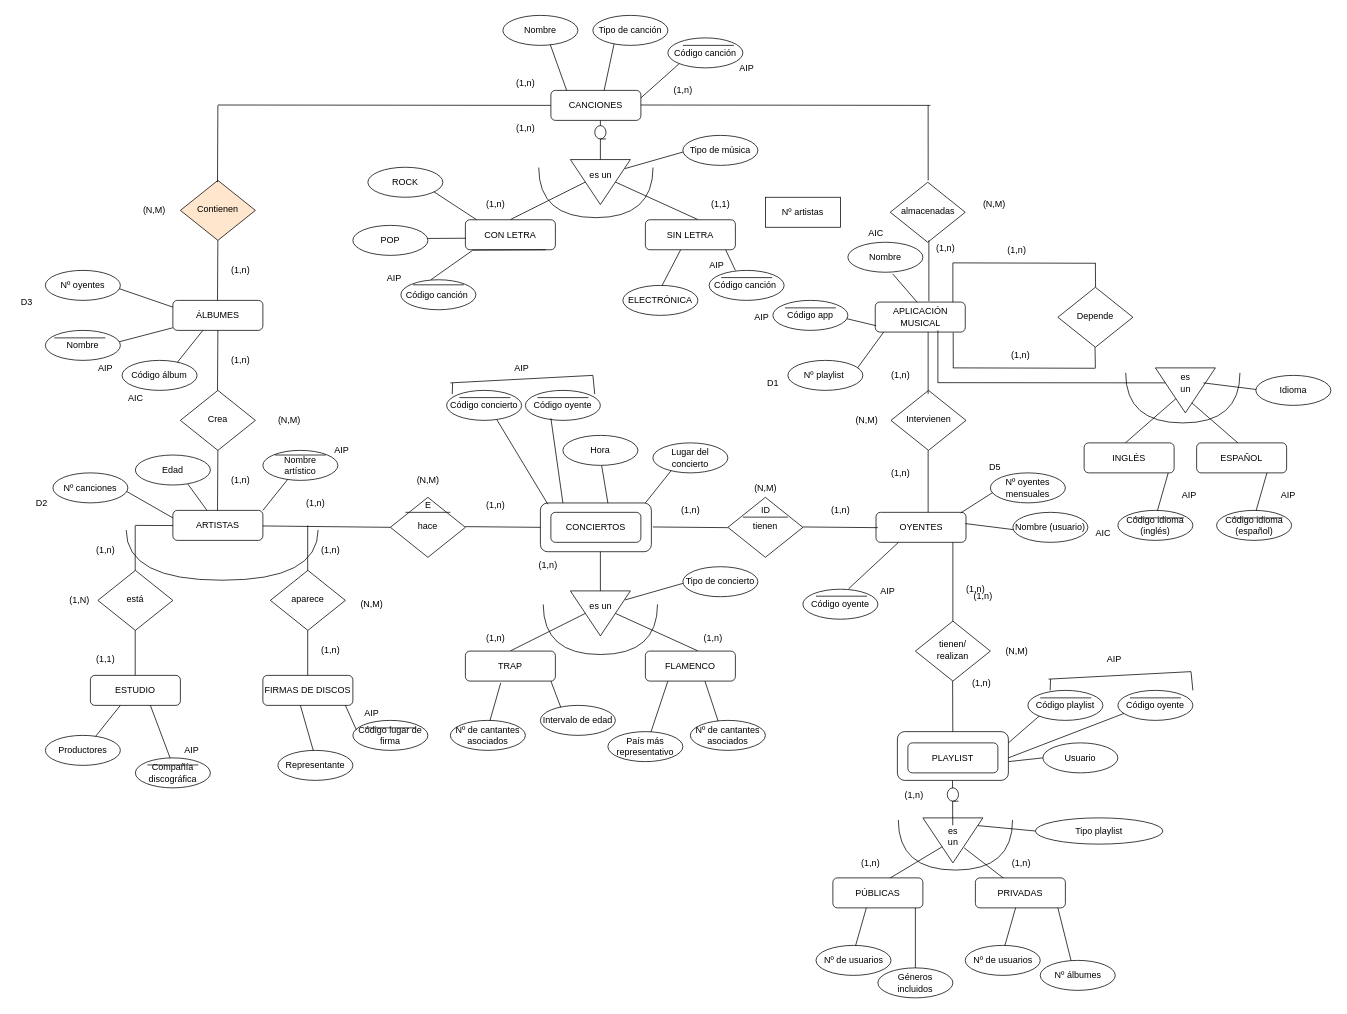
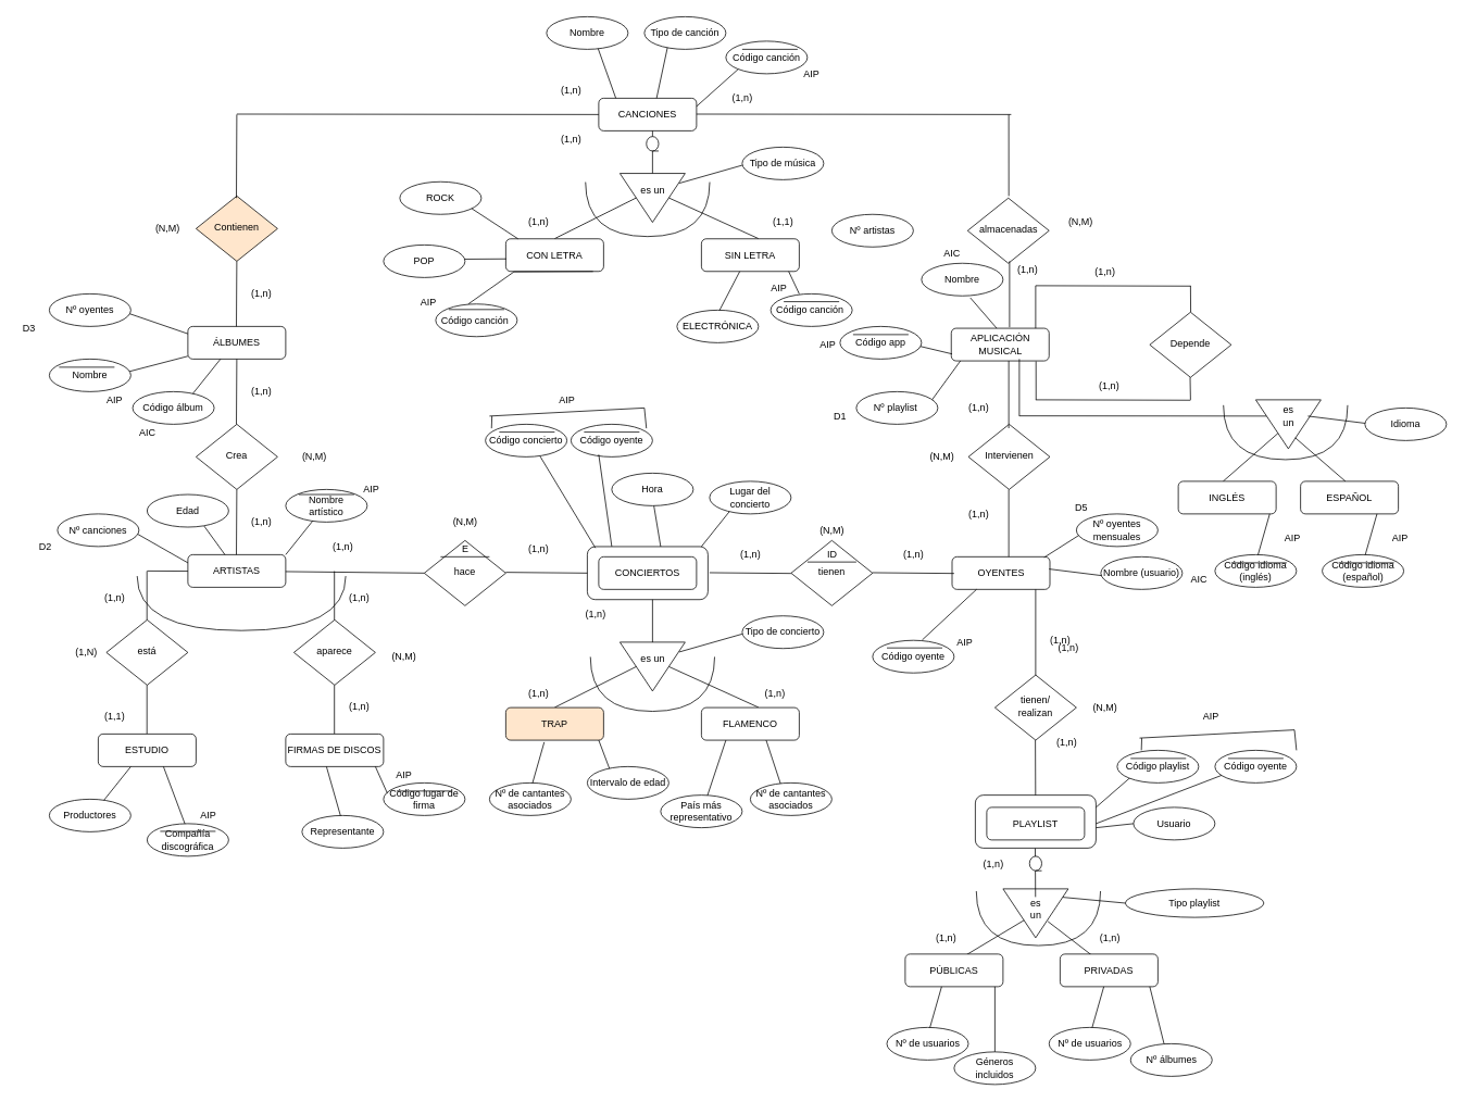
- <mxCell id="49" value="Nº artistas" style="whiteSpace=wrap;html=1;align=center;rounded=0;" parent="1" vertex="1"><mxGeometry x="1020" y="262.5" width="100" height="40" as="geometry" /></mxCell>
+ <mxCell id="49" value="Nº artistas" style="ellipse;whiteSpace=wrap;html=1;align=center;" parent="1" vertex="1"><mxGeometry x="1020" y="262.5" width="100" height="40" as="geometry" /></mxCell>
- <mxCell id="30" value="TRAP" style="rounded=1;whiteSpace=wrap;html=1;fontSize=12;glass=0;strokeWidth=1;shadow=0;" parent="1" vertex="1"><mxGeometry x="620" y="867.62" width="120" height="40" as="geometry" /></mxCell>
+ <mxCell id="30" value="TRAP" style="rounded=1;whiteSpace=wrap;html=1;fontSize=12;glass=0;strokeWidth=1;shadow=0;fillColor=#ffe6cc;" parent="1" vertex="1"><mxGeometry x="620" y="867.62" width="120" height="40" as="geometry" /></mxCell>
